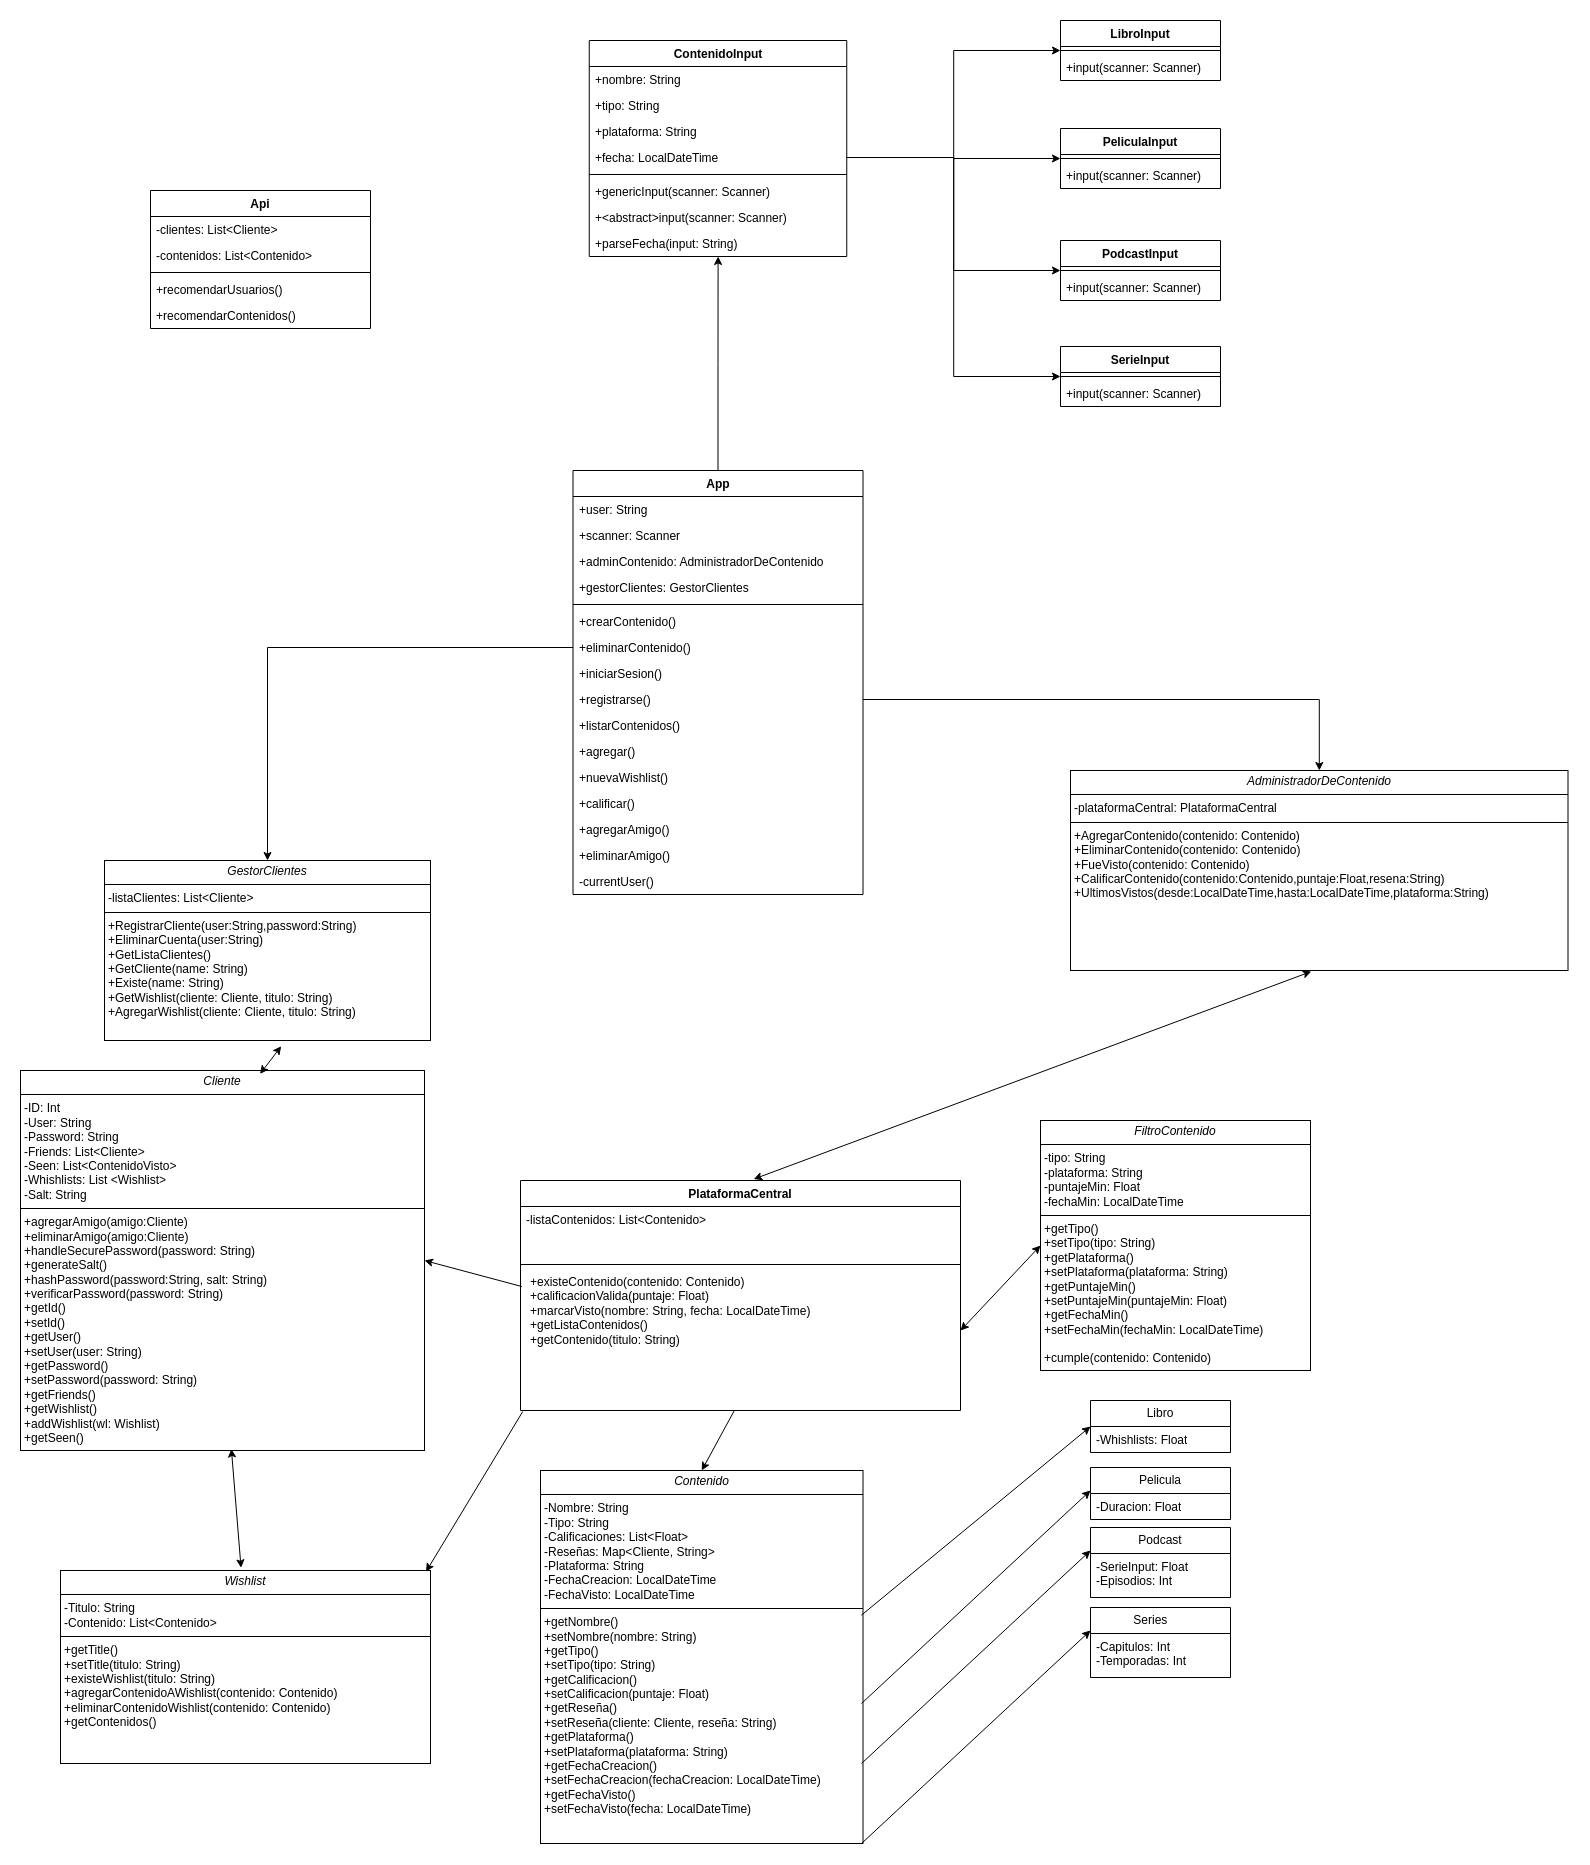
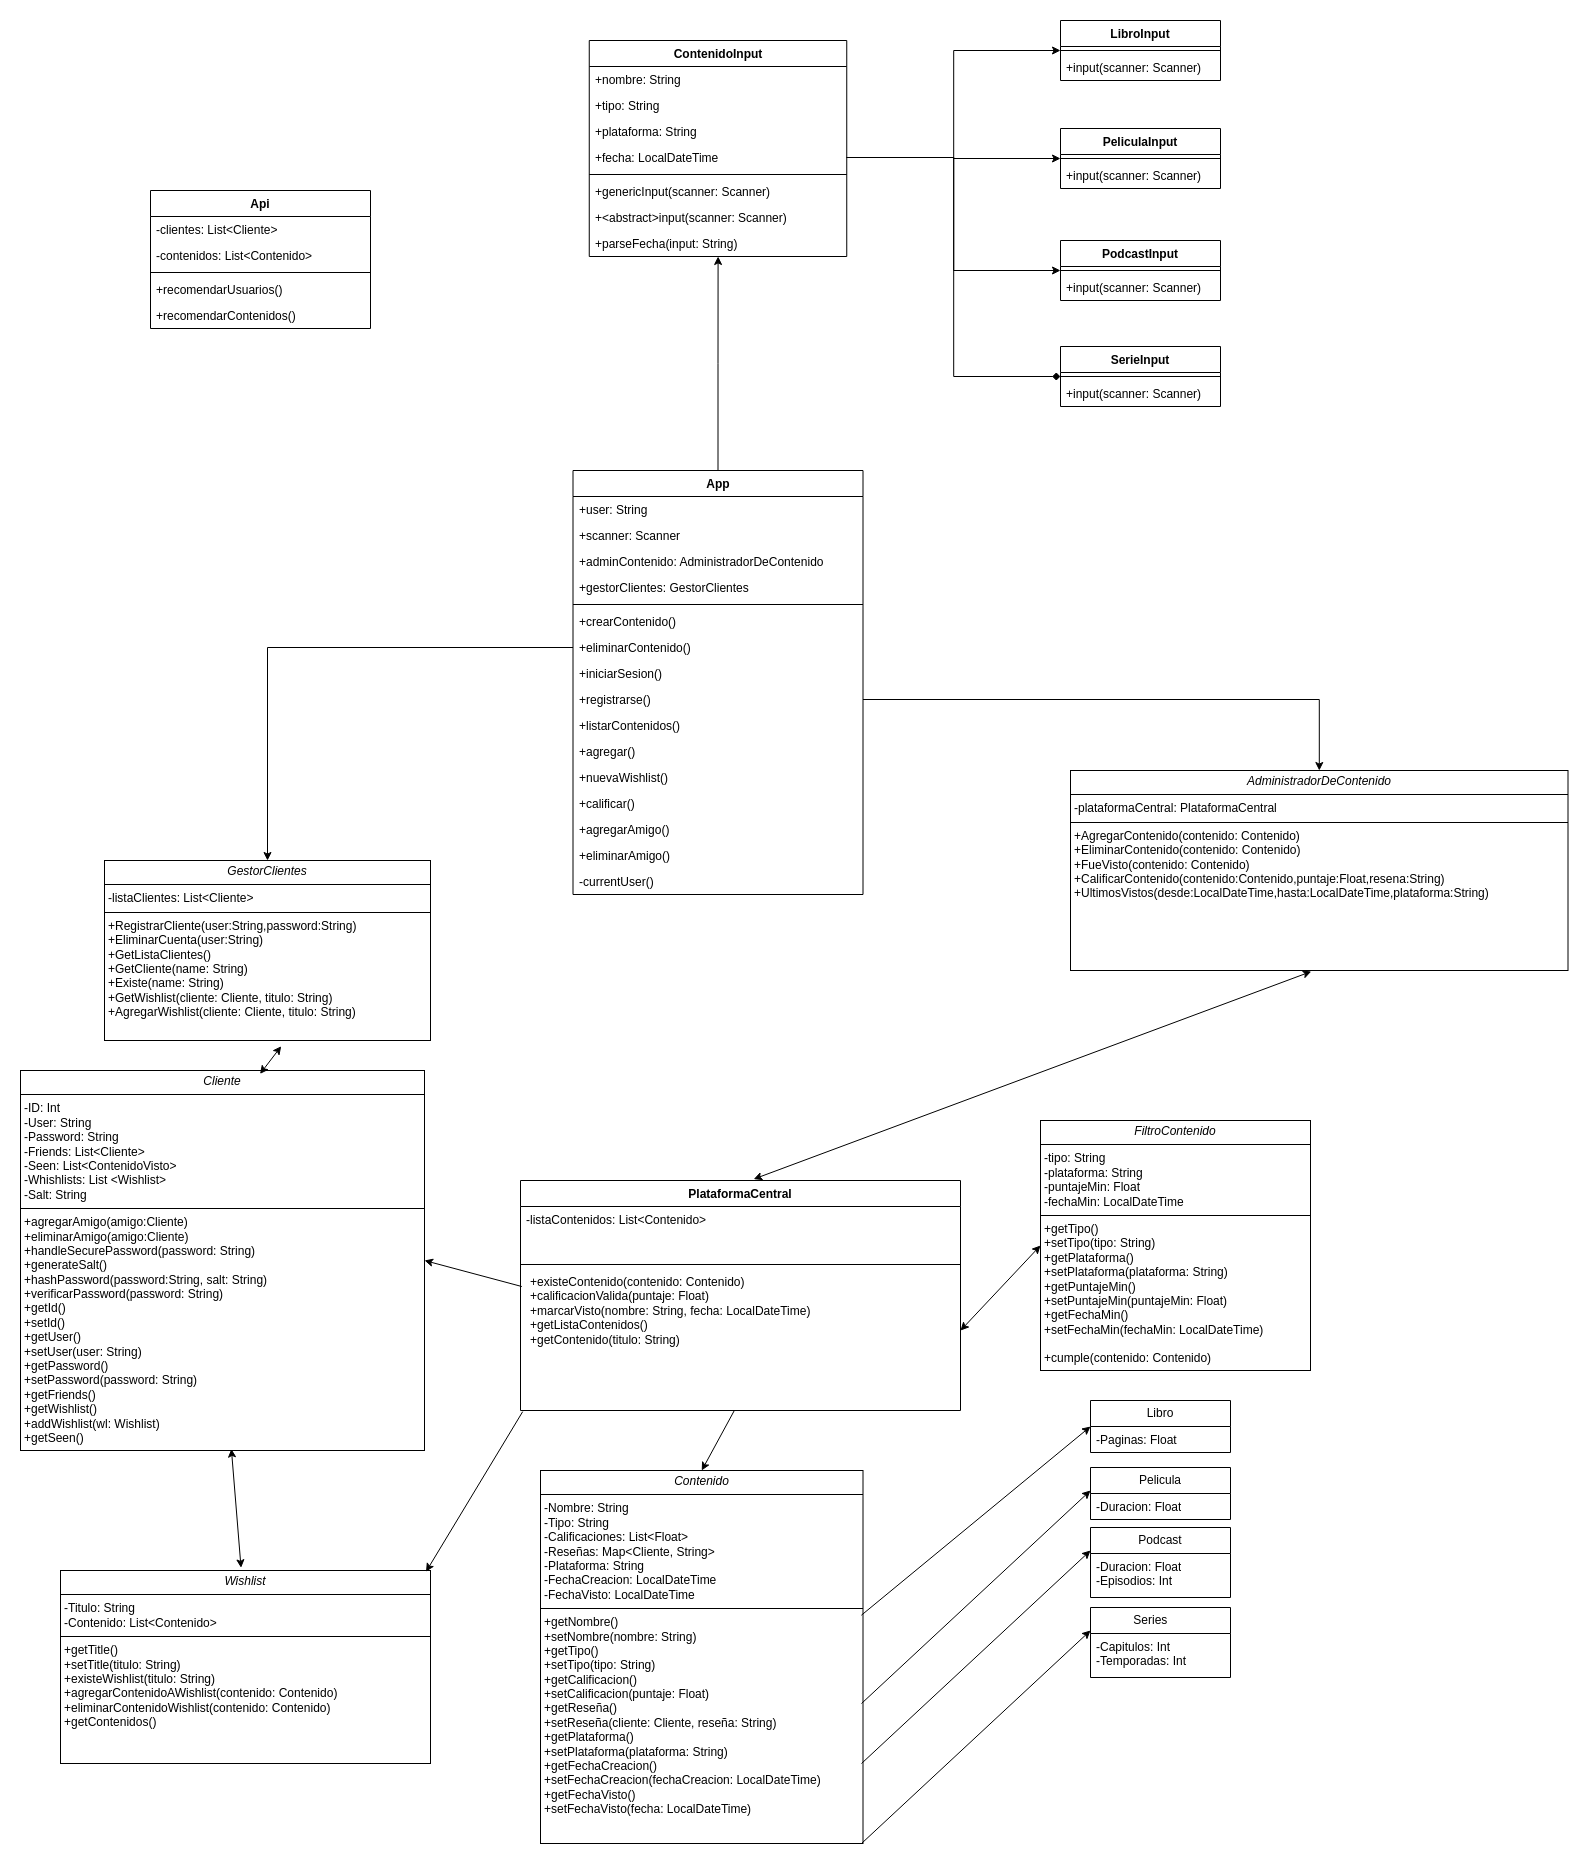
- <mxCell id="75" style="edgeStyle=orthogonalEdgeStyle;rounded=0;orthogonalLoop=1;jettySize=auto;html=1;entryX=0;entryY=0.5;entryDx=0;entryDy=0;movable=1;resizable=1;rotatable=1;deletable=1;editable=1;locked=0;connectable=1;" parent="1" source="55" target="60" edge="1"><mxGeometry relative="1" as="geometry" /></mxCell>
+ <mxCell id="75" style="edgeStyle=orthogonalEdgeStyle;rounded=0;orthogonalLoop=1;jettySize=auto;html=1;entryX=0;entryY=0.5;entryDx=0;entryDy=0;movable=1;resizable=1;rotatable=1;deletable=1;editable=1;locked=0;connectable=1;endArrow=diamond;" parent="1" source="55" target="60" edge="1"><mxGeometry relative="1" as="geometry" /></mxCell>
- <mxCell id="6" value="-Whishlists: Float" style="text;strokeColor=none;fillColor=none;align=left;verticalAlign=top;spacingLeft=4;spacingRight=4;overflow=hidden;rotatable=0;points=[[0,0.5],[1,0.5]];portConstraint=eastwest;whiteSpace=wrap;html=1;" parent="5" vertex="1"><mxGeometry y="26" width="140" height="26" as="geometry" /></mxCell>
+ <mxCell id="6" value="-Paginas: Float" style="text;strokeColor=none;fillColor=none;align=left;verticalAlign=top;spacingLeft=4;spacingRight=4;overflow=hidden;rotatable=0;points=[[0,0.5],[1,0.5]];portConstraint=eastwest;whiteSpace=wrap;html=1;" parent="5" vertex="1"><mxGeometry y="26" width="140" height="26" as="geometry" /></mxCell>
- <mxCell id="12" value="-SerieInput: Float&lt;div&gt;-Episodios: Int&lt;/div&gt;" style="text;strokeColor=none;fillColor=none;align=left;verticalAlign=top;spacingLeft=4;spacingRight=4;overflow=hidden;rotatable=0;points=[[0,0.5],[1,0.5]];portConstraint=eastwest;whiteSpace=wrap;html=1;" parent="11" vertex="1"><mxGeometry y="26" width="140" height="44" as="geometry" /></mxCell>
+ <mxCell id="12" value="-Duracion: Float&lt;div&gt;-Episodios: Int&lt;/div&gt;" style="text;strokeColor=none;fillColor=none;align=left;verticalAlign=top;spacingLeft=4;spacingRight=4;overflow=hidden;rotatable=0;points=[[0,0.5],[1,0.5]];portConstraint=eastwest;whiteSpace=wrap;html=1;" parent="11" vertex="1"><mxGeometry y="26" width="140" height="44" as="geometry" /></mxCell>
